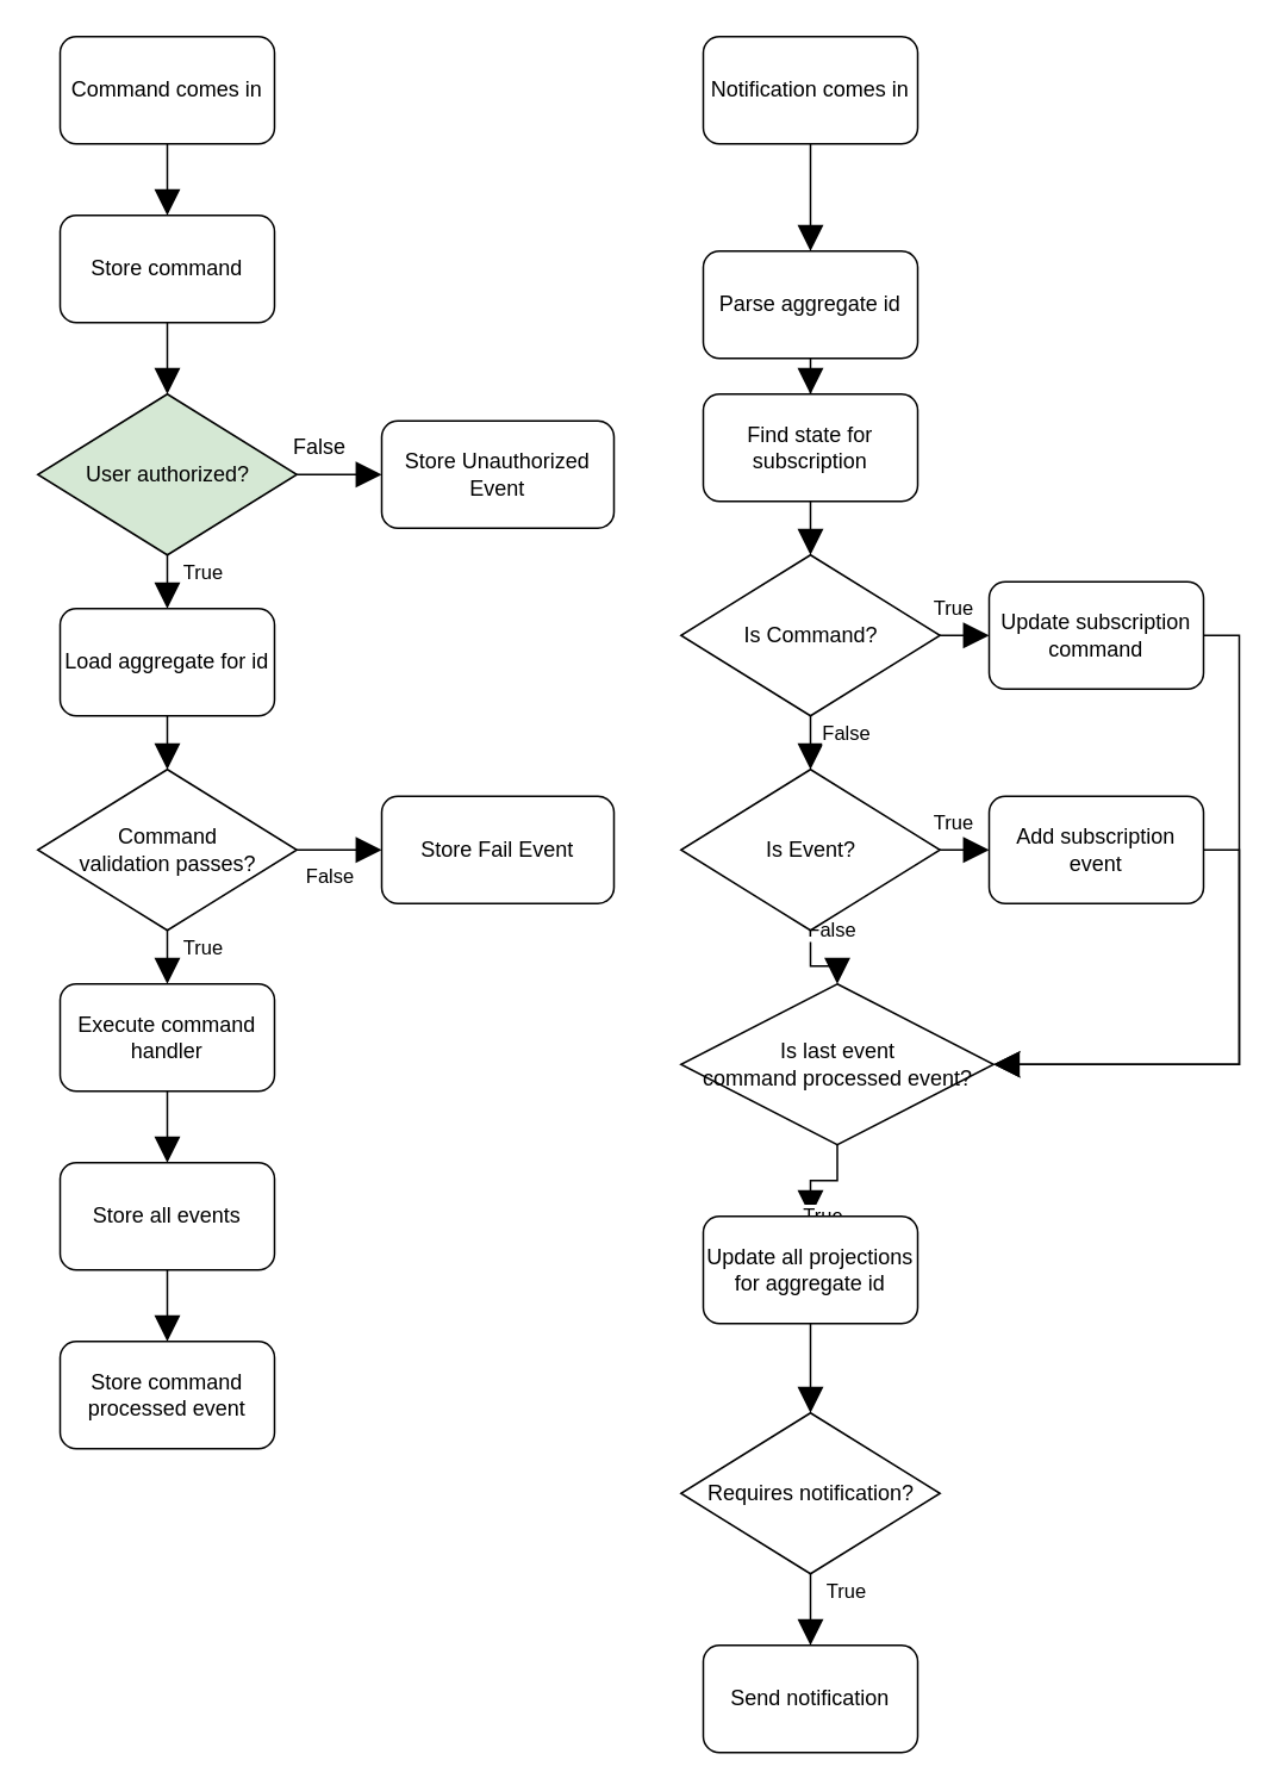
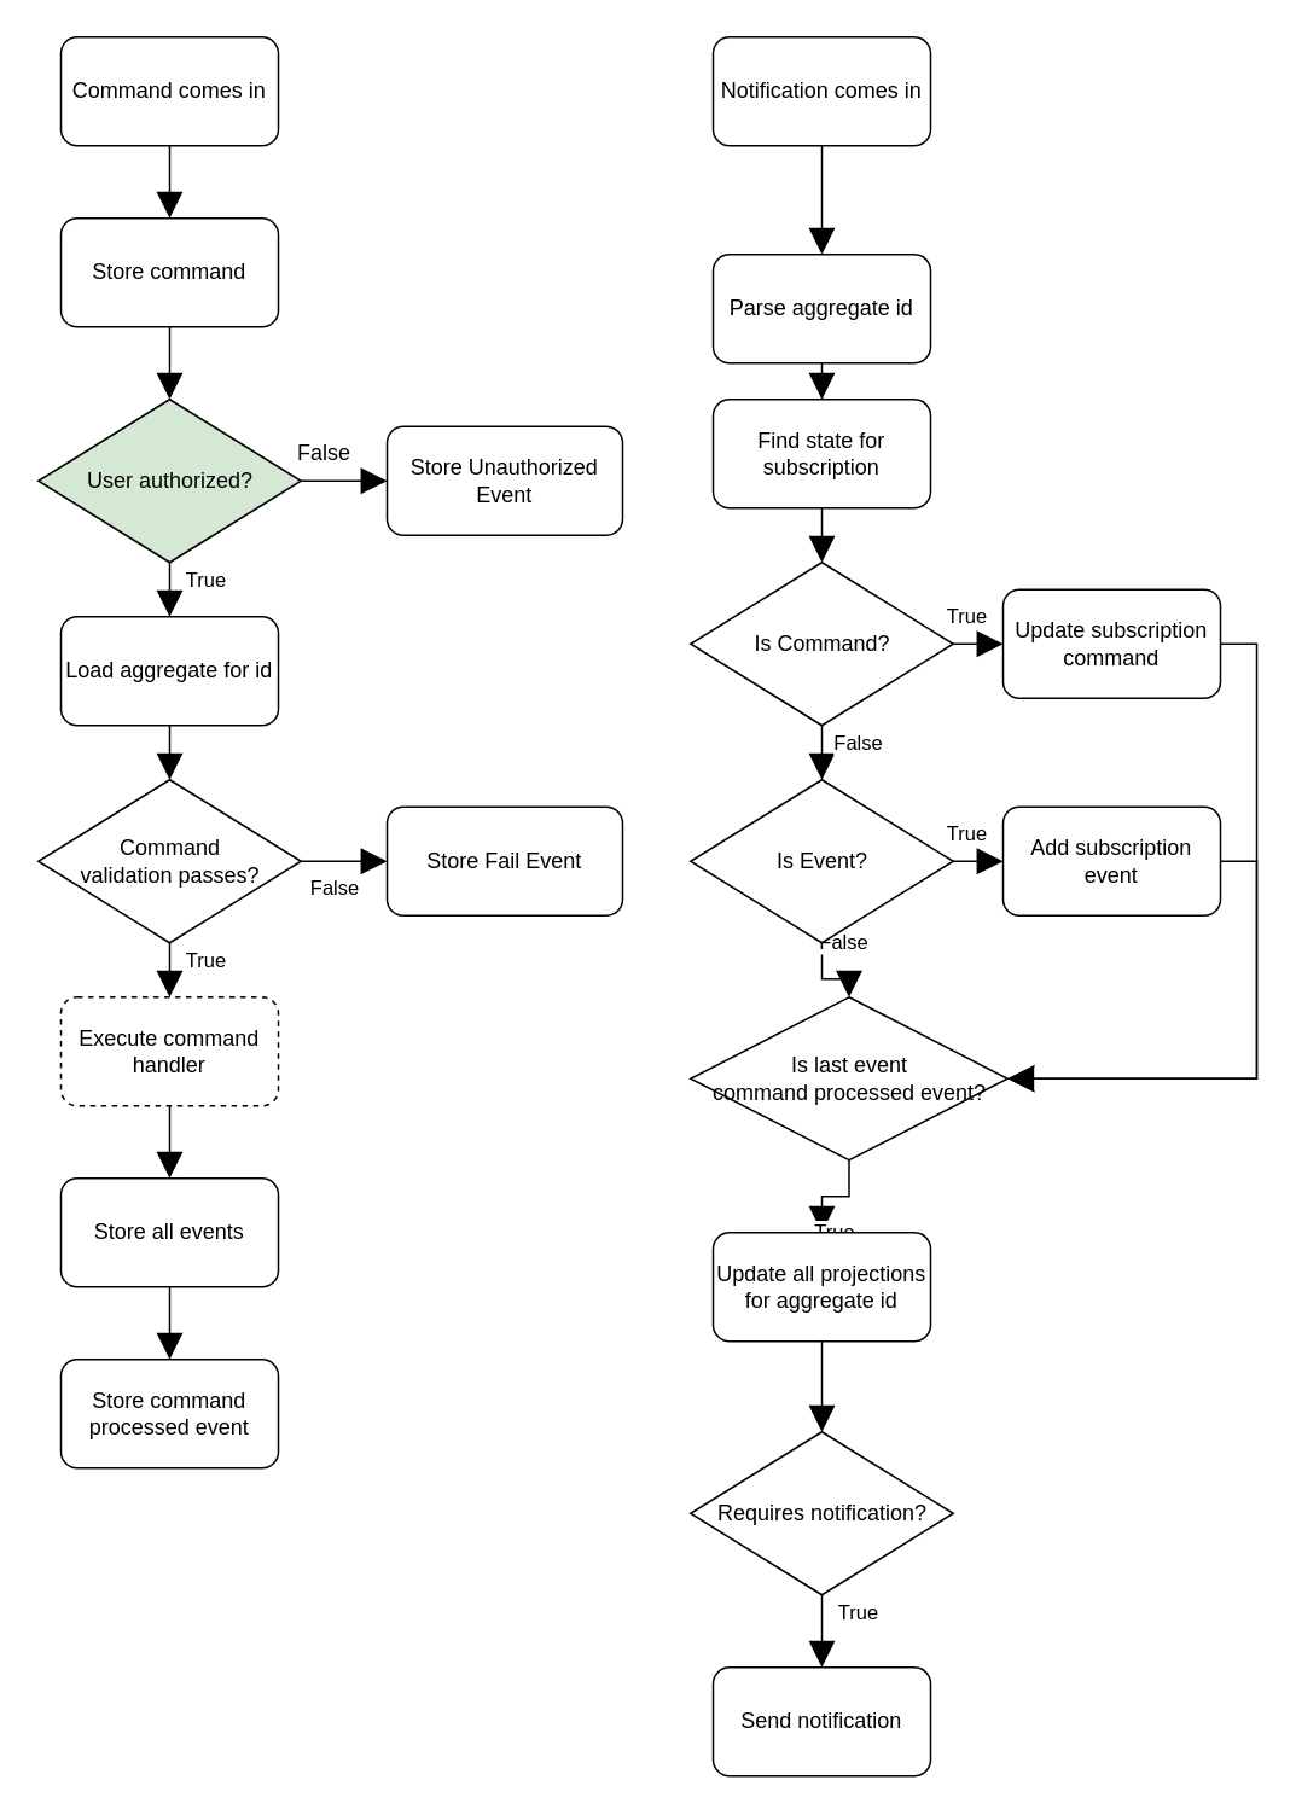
- <mxCell id="17" value="Execute command handler" style="rounded=1;whiteSpace=wrap;html=1;" vertex="1" parent="1"><mxGeometry x="33" y="550" width="120" height="60" as="geometry" /></mxCell>
+ <mxCell id="17" value="Execute command handler" style="rounded=1;whiteSpace=wrap;html=1;dashed=1;" vertex="1" parent="1"><mxGeometry x="33" y="550" width="120" height="60" as="geometry" /></mxCell>
